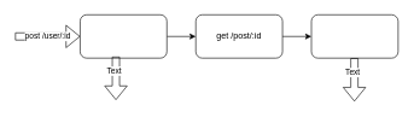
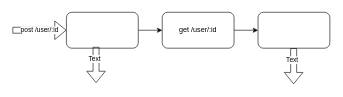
- <mxCell id="6" value="get /post/:id" style="rounded=1;whiteSpace=wrap;html=1;" parent="1" vertex="1"><mxGeometry x="270" y="20" width="120" height="60" as="geometry" /></mxCell>
+ <mxCell id="6" value="get /user/:id" style="rounded=1;whiteSpace=wrap;html=1;" parent="1" vertex="1"><mxGeometry x="270" y="20" width="120" height="60" as="geometry" /></mxCell>
